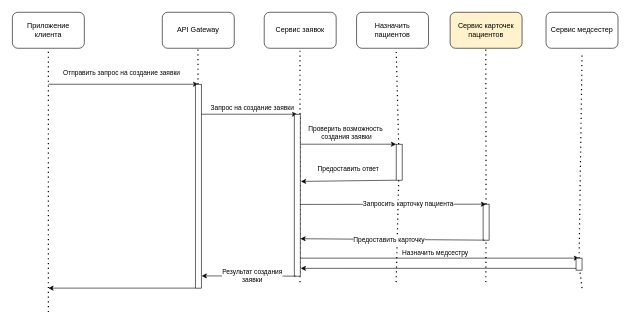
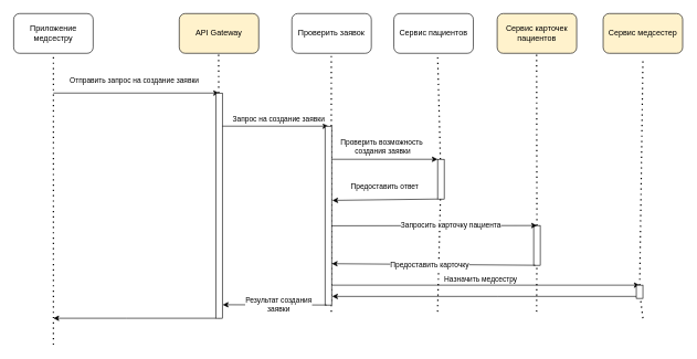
- <mxCell id="3" value="Приложение клиента" style="rounded=1;whiteSpace=wrap;html=1;" vertex="1" parent="1"><mxGeometry x="20" y="20" width="120" height="60" as="geometry" /></mxCell>
+ <mxCell id="3" value="Приложение медсестру" style="rounded=1;whiteSpace=wrap;html=1;" vertex="1" parent="1"><mxGeometry x="20" y="20" width="120" height="60" as="geometry" /></mxCell>
- <mxCell id="4" value="API Gateway" style="rounded=1;whiteSpace=wrap;html=1;" vertex="1" parent="1"><mxGeometry x="270" y="20" width="120" height="60" as="geometry" /></mxCell>
+ <mxCell id="4" value="API Gateway" style="rounded=1;whiteSpace=wrap;html=1;fillColor=#fff2cc;" vertex="1" parent="1"><mxGeometry x="270" y="20" width="120" height="60" as="geometry" /></mxCell>
- <mxCell id="10" value="Cервис заявок" style="rounded=1;whiteSpace=wrap;html=1;" vertex="1" parent="1"><mxGeometry x="440" y="20" width="120" height="60" as="geometry" /></mxCell>
+ <mxCell id="10" value="Проверить заявок" style="rounded=1;whiteSpace=wrap;html=1;" vertex="1" parent="1"><mxGeometry x="440" y="20" width="120" height="60" as="geometry" /></mxCell>
- <mxCell id="7" value="Назначить пациентов" style="rounded=1;whiteSpace=wrap;html=1;" vertex="1" parent="1"><mxGeometry x="594" y="20" width="120" height="60" as="geometry" /></mxCell>
+ <mxCell id="7" value="Cервис пациентов" style="rounded=1;whiteSpace=wrap;html=1;" vertex="1" parent="1"><mxGeometry x="594" y="20" width="120" height="60" as="geometry" /></mxCell>
- <mxCell id="9" value="Cервис медсестер" style="rounded=1;whiteSpace=wrap;html=1;" vertex="1" parent="1"><mxGeometry x="910" y="20" width="120" height="60" as="geometry" /></mxCell>
+ <mxCell id="9" value="Cервис медсестер" style="rounded=1;whiteSpace=wrap;html=1;fillColor=#fff2cc;" vertex="1" parent="1"><mxGeometry x="910" y="20" width="120" height="60" as="geometry" /></mxCell>
